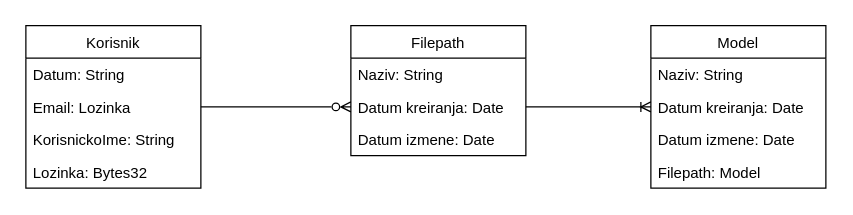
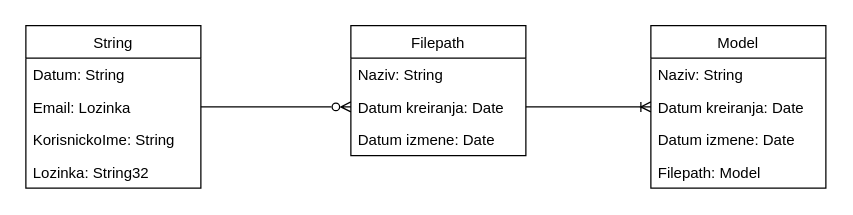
- <mxCell id="2" value="Korisnik" style="swimlane;fontStyle=0;childLayout=stackLayout;horizontal=1;startSize=26;fillColor=none;horizontalStack=0;resizeParent=1;resizeParentMax=0;resizeLast=0;collapsible=1;marginBottom=0;" vertex="1" parent="1"><mxGeometry x="20" y="20" width="140" height="130" as="geometry" /></mxCell>
+ <mxCell id="2" value="String" style="swimlane;fontStyle=0;childLayout=stackLayout;horizontal=1;startSize=26;fillColor=none;horizontalStack=0;resizeParent=1;resizeParentMax=0;resizeLast=0;collapsible=1;marginBottom=0;" vertex="1" parent="1"><mxGeometry x="20" y="20" width="140" height="130" as="geometry" /></mxCell>
- <mxCell id="6" value="Lozinka: Bytes32" style="text;strokeColor=none;fillColor=none;align=left;verticalAlign=top;spacingLeft=4;spacingRight=4;overflow=hidden;rotatable=0;points=[[0,0.5],[1,0.5]];portConstraint=eastwest;" vertex="1" parent="2"><mxGeometry y="104" width="140" height="26" as="geometry" /></mxCell>
+ <mxCell id="6" value="Lozinka: String32" style="text;strokeColor=none;fillColor=none;align=left;verticalAlign=top;spacingLeft=4;spacingRight=4;overflow=hidden;rotatable=0;points=[[0,0.5],[1,0.5]];portConstraint=eastwest;" vertex="1" parent="2"><mxGeometry y="104" width="140" height="26" as="geometry" /></mxCell>
